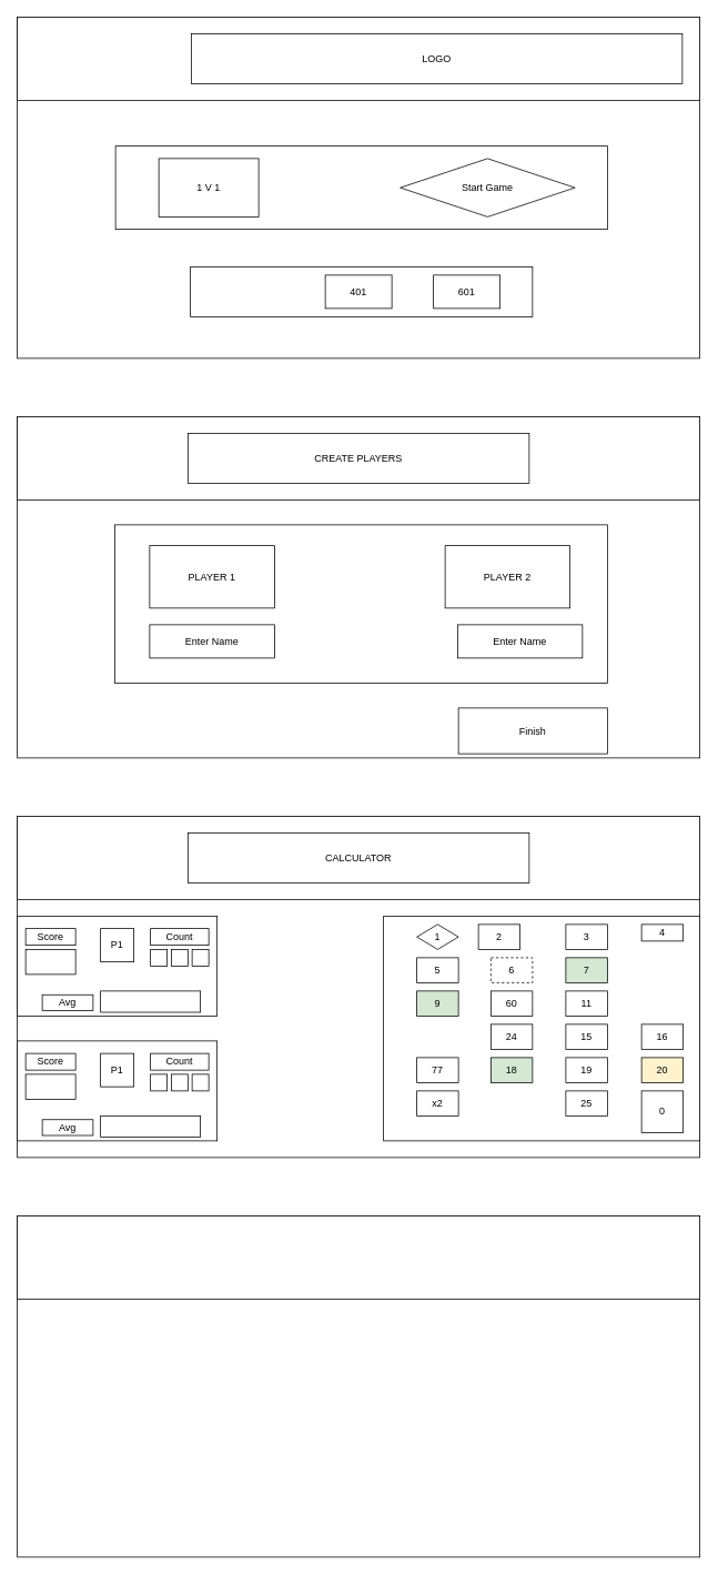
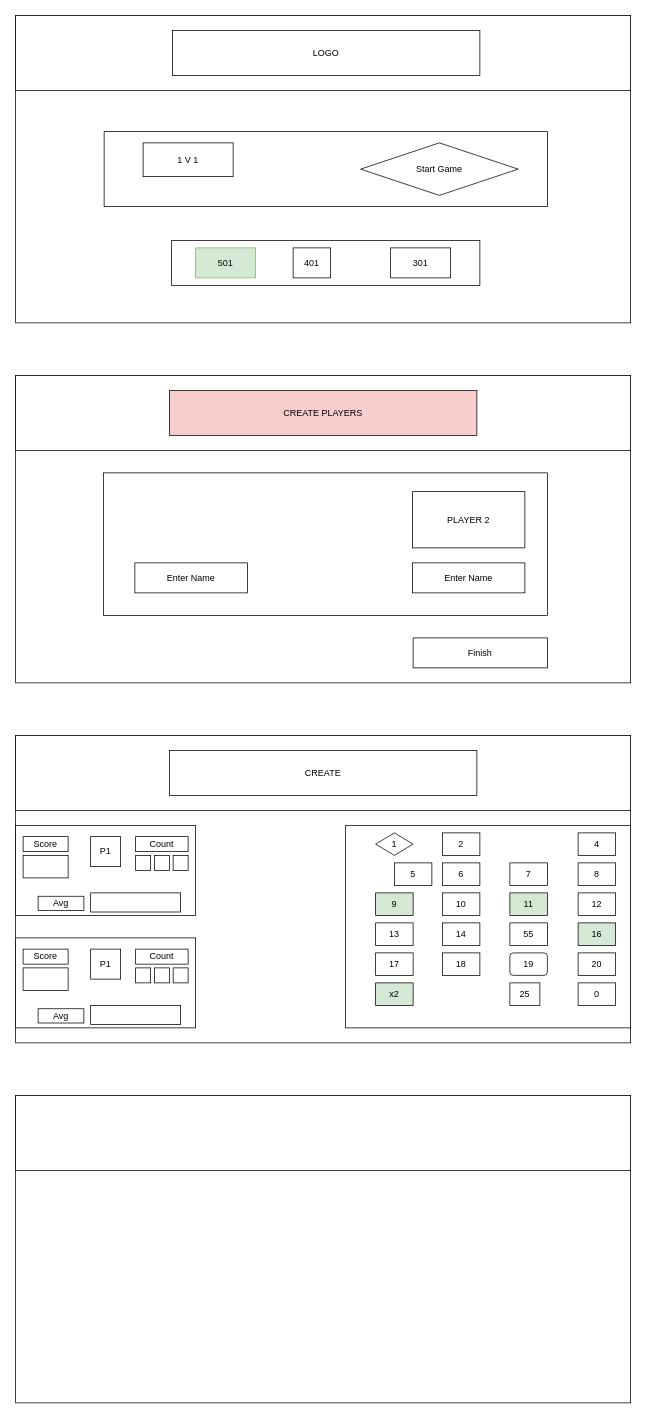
- <mxCell id="10" value="LOGO" style="rounded=0;whiteSpace=wrap;html=1;" vertex="1" parent="1"><mxGeometry x="229" y="40" width="590" height="60" as="geometry" /></mxCell>
+ <mxCell id="10" value="LOGO" style="rounded=0;whiteSpace=wrap;html=1;" vertex="1" parent="1"><mxGeometry x="229" y="40" width="410" height="60" as="geometry" /></mxCell>
- <mxCell id="16" value="1 V 1" style="rounded=0;whiteSpace=wrap;html=1;" vertex="1" parent="1"><mxGeometry x="190" y="190" width="120" height="70" as="geometry" /></mxCell>
+ <mxCell id="16" value="1 V 1" style="rounded=0;whiteSpace=wrap;html=1;" vertex="1" parent="1"><mxGeometry x="190" y="190" width="120" height="45" as="geometry" /></mxCell>
+ <mxCell id="13" value="501" style="rounded=0;whiteSpace=wrap;html=1;fillColor=#d5e8d4;strokeColor=#82b366;" vertex="1" parent="1"><mxGeometry x="260" y="330" width="80" height="40" as="geometry" /></mxCell>
- <mxCell id="14" value="401" style="rounded=0;whiteSpace=wrap;html=1;" vertex="1" parent="1"><mxGeometry x="390" y="330" width="80" height="40" as="geometry" /></mxCell>
+ <mxCell id="14" value="401" style="rounded=0;whiteSpace=wrap;html=1;" vertex="1" parent="1"><mxGeometry x="390" y="330" width="50" height="40" as="geometry" /></mxCell>
- <mxCell id="15" value="601" style="rounded=0;whiteSpace=wrap;html=1;" vertex="1" parent="1"><mxGeometry x="520" y="330" width="80" height="40" as="geometry" /></mxCell>
+ <mxCell id="15" value="301" style="rounded=0;whiteSpace=wrap;html=1;" vertex="1" parent="1"><mxGeometry x="520" y="330" width="80" height="40" as="geometry" /></mxCell>
- <mxCell id="18" value="CREATE PLAYERS" style="rounded=0;whiteSpace=wrap;html=1;" vertex="1" parent="1"><mxGeometry x="225" y="520" width="410" height="60" as="geometry" /></mxCell>
+ <mxCell id="18" value="CREATE PLAYERS" style="rounded=0;whiteSpace=wrap;html=1;fillColor=#f8cecc;" vertex="1" parent="1"><mxGeometry x="225" y="520" width="410" height="60" as="geometry" /></mxCell>
- <mxCell id="20" value="PLAYER 1" style="rounded=0;whiteSpace=wrap;html=1;" vertex="1" parent="1"><mxGeometry x="179" y="655" width="150" height="75" as="geometry" /></mxCell>
- <mxCell id="21" value="PLAYER 2" style="rounded=0;whiteSpace=wrap;html=1;" vertex="1" parent="1"><mxGeometry x="534" y="655" width="150" height="75" as="geometry" /></mxCell>
+ <mxCell id="21" value="PLAYER 2" style="rounded=0;whiteSpace=wrap;html=1;" vertex="1" parent="1"><mxGeometry x="549" y="655" width="150" height="75" as="geometry" /></mxCell>
- <mxCell id="24" value="Finish" style="rounded=0;whiteSpace=wrap;html=1;" vertex="1" parent="1"><mxGeometry x="550" y="850" width="179" height="55" as="geometry" /></mxCell>
+ <mxCell id="24" value="Finish" style="rounded=0;whiteSpace=wrap;html=1;" vertex="1" parent="1"><mxGeometry x="550" y="850" width="179" height="40" as="geometry" /></mxCell>
- <mxCell id="25" value="CALCULATOR" style="rounded=0;whiteSpace=wrap;html=1;" vertex="1" parent="1"><mxGeometry x="225" y="1000" width="410" height="60" as="geometry" /></mxCell>
+ <mxCell id="25" value="CREATE" style="rounded=0;whiteSpace=wrap;html=1;" vertex="1" parent="1"><mxGeometry x="225" y="1000" width="410" height="60" as="geometry" /></mxCell>
- <mxCell id="31" value="4" style="rounded=0;whiteSpace=wrap;html=1;" vertex="1" parent="1"><mxGeometry x="770" y="1110" width="50" height="20" as="geometry" /></mxCell>
+ <mxCell id="31" value="4" style="rounded=0;whiteSpace=wrap;html=1;" vertex="1" parent="1"><mxGeometry x="770" y="1110" width="50" height="30" as="geometry" /></mxCell>
- <mxCell id="29" value="2" style="rounded=0;whiteSpace=wrap;html=1;" vertex="1" parent="1"><mxGeometry x="574" y="1110" width="50" height="30" as="geometry" /></mxCell>
+ <mxCell id="29" value="2" style="rounded=0;whiteSpace=wrap;html=1;" vertex="1" parent="1"><mxGeometry x="589" y="1110" width="50" height="30" as="geometry" /></mxCell>
- <mxCell id="30" value="3" style="rounded=0;whiteSpace=wrap;html=1;" vertex="1" parent="1"><mxGeometry x="679" y="1110" width="50" height="30" as="geometry" /></mxCell>
- <mxCell id="32" value="5" style="rounded=0;whiteSpace=wrap;html=1;" vertex="1" parent="1"><mxGeometry x="500" y="1150" width="50" height="30" as="geometry" /></mxCell>
+ <mxCell id="32" value="5" style="rounded=0;whiteSpace=wrap;html=1;" vertex="1" parent="1"><mxGeometry x="525" y="1150" width="50" height="30" as="geometry" /></mxCell>
- <mxCell id="33" value="6" style="rounded=0;whiteSpace=wrap;html=1;dashed=1;" vertex="1" parent="1"><mxGeometry x="589" y="1150" width="50" height="30" as="geometry" /></mxCell>
+ <mxCell id="33" value="6" style="rounded=0;whiteSpace=wrap;html=1;" vertex="1" parent="1"><mxGeometry x="589" y="1150" width="50" height="30" as="geometry" /></mxCell>
- <mxCell id="34" value="7" style="rounded=0;whiteSpace=wrap;html=1;fillColor=#d5e8d4;" vertex="1" parent="1"><mxGeometry x="679" y="1150" width="50" height="30" as="geometry" /></mxCell>
+ <mxCell id="34" value="7" style="rounded=0;whiteSpace=wrap;html=1;" vertex="1" parent="1"><mxGeometry x="679" y="1150" width="50" height="30" as="geometry" /></mxCell>
+ <mxCell id="35" value="8" style="rounded=0;whiteSpace=wrap;html=1;" vertex="1" parent="1"><mxGeometry x="770" y="1150" width="50" height="30" as="geometry" /></mxCell>
- <mxCell id="37" value="60" style="rounded=0;whiteSpace=wrap;html=1;" vertex="1" parent="1"><mxGeometry x="589" y="1190" width="50" height="30" as="geometry" /></mxCell>
+ <mxCell id="37" value="10" style="rounded=0;whiteSpace=wrap;html=1;" vertex="1" parent="1"><mxGeometry x="589" y="1190" width="50" height="30" as="geometry" /></mxCell>
- <mxCell id="38" value="11" style="rounded=0;whiteSpace=wrap;html=1;" vertex="1" parent="1"><mxGeometry x="679" y="1190" width="50" height="30" as="geometry" /></mxCell>
+ <mxCell id="38" value="11" style="rounded=0;whiteSpace=wrap;html=1;fillColor=#d5e8d4;" vertex="1" parent="1"><mxGeometry x="679" y="1190" width="50" height="30" as="geometry" /></mxCell>
+ <mxCell id="39" value="12" style="rounded=0;whiteSpace=wrap;html=1;" vertex="1" parent="1"><mxGeometry x="770" y="1190" width="50" height="30" as="geometry" /></mxCell>
+ <mxCell id="40" value="13" style="rounded=0;whiteSpace=wrap;html=1;" vertex="1" parent="1"><mxGeometry x="500" y="1230" width="50" height="30" as="geometry" /></mxCell>
- <mxCell id="43" value="24" style="rounded=0;whiteSpace=wrap;html=1;" vertex="1" parent="1"><mxGeometry x="589" y="1230" width="50" height="30" as="geometry" /></mxCell>
+ <mxCell id="43" value="14" style="rounded=0;whiteSpace=wrap;html=1;" vertex="1" parent="1"><mxGeometry x="589" y="1230" width="50" height="30" as="geometry" /></mxCell>
- <mxCell id="45" value="15" style="rounded=0;whiteSpace=wrap;html=1;" vertex="1" parent="1"><mxGeometry x="679" y="1230" width="50" height="30" as="geometry" /></mxCell>
+ <mxCell id="45" value="55" style="rounded=0;whiteSpace=wrap;html=1;" vertex="1" parent="1"><mxGeometry x="679" y="1230" width="50" height="30" as="geometry" /></mxCell>
- <mxCell id="48" value="16" style="rounded=0;whiteSpace=wrap;html=1;" vertex="1" parent="1"><mxGeometry x="770" y="1230" width="50" height="30" as="geometry" /></mxCell>
+ <mxCell id="48" value="16" style="rounded=0;whiteSpace=wrap;html=1;fillColor=#d5e8d4;" vertex="1" parent="1"><mxGeometry x="770" y="1230" width="50" height="30" as="geometry" /></mxCell>
- <mxCell id="41" value="77" style="rounded=0;whiteSpace=wrap;html=1;" vertex="1" parent="1"><mxGeometry x="500" y="1270" width="50" height="30" as="geometry" /></mxCell>
+ <mxCell id="41" value="17" style="rounded=0;whiteSpace=wrap;html=1;" vertex="1" parent="1"><mxGeometry x="500" y="1270" width="50" height="30" as="geometry" /></mxCell>
- <mxCell id="44" value="18" style="rounded=0;whiteSpace=wrap;html=1;fillColor=#d5e8d4;" vertex="1" parent="1"><mxGeometry x="589" y="1270" width="50" height="30" as="geometry" /></mxCell>
+ <mxCell id="44" value="18" style="rounded=0;whiteSpace=wrap;html=1;" vertex="1" parent="1"><mxGeometry x="589" y="1270" width="50" height="30" as="geometry" /></mxCell>
- <mxCell id="46" value="19" style="rounded=0;whiteSpace=wrap;html=1;" vertex="1" parent="1"><mxGeometry x="679" y="1270" width="50" height="30" as="geometry" /></mxCell>
+ <mxCell id="46" value="19" style="whiteSpace=wrap;html=1;rounded=1;" vertex="1" parent="1"><mxGeometry x="679" y="1270" width="50" height="30" as="geometry" /></mxCell>
- <mxCell id="49" value="20" style="rounded=0;whiteSpace=wrap;html=1;fillColor=#fff2cc;" vertex="1" parent="1"><mxGeometry x="770" y="1270" width="50" height="30" as="geometry" /></mxCell>
+ <mxCell id="49" value="20" style="rounded=0;whiteSpace=wrap;html=1;" vertex="1" parent="1"><mxGeometry x="770" y="1270" width="50" height="30" as="geometry" /></mxCell>
- <mxCell id="42" value="x2" style="rounded=0;whiteSpace=wrap;html=1;" vertex="1" parent="1"><mxGeometry x="500" y="1310" width="50" height="30" as="geometry" /></mxCell>
+ <mxCell id="42" value="x2" style="rounded=0;whiteSpace=wrap;html=1;fillColor=#d5e8d4;" vertex="1" parent="1"><mxGeometry x="500" y="1310" width="50" height="30" as="geometry" /></mxCell>
- <mxCell id="47" value="25" style="rounded=0;whiteSpace=wrap;html=1;" vertex="1" parent="1"><mxGeometry x="679" y="1310" width="50" height="30" as="geometry" /></mxCell>
+ <mxCell id="47" value="25" style="rounded=0;whiteSpace=wrap;html=1;" vertex="1" parent="1"><mxGeometry x="679" y="1310" width="40" height="30" as="geometry" /></mxCell>
- <mxCell id="50" value="0" style="rounded=0;whiteSpace=wrap;html=1;" vertex="1" parent="1"><mxGeometry x="770" y="1310" width="50" height="50" as="geometry" /></mxCell>
+ <mxCell id="50" value="0" style="rounded=0;whiteSpace=wrap;html=1;" vertex="1" parent="1"><mxGeometry x="770" y="1310" width="50" height="30" as="geometry" /></mxCell>
